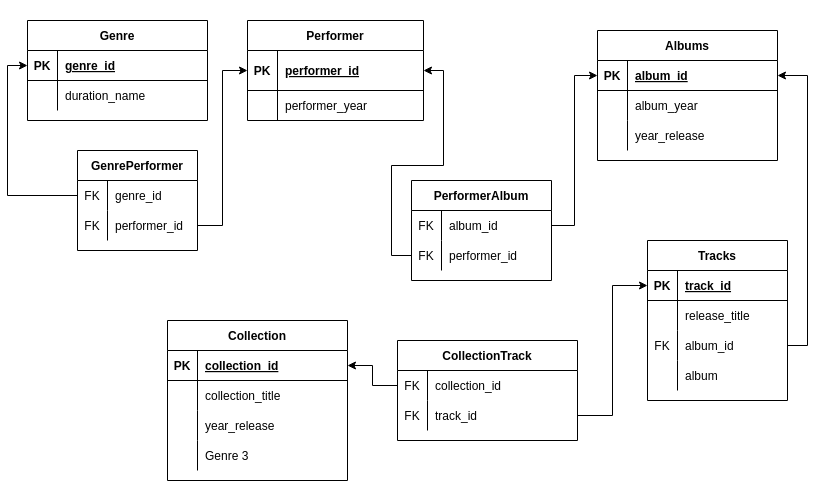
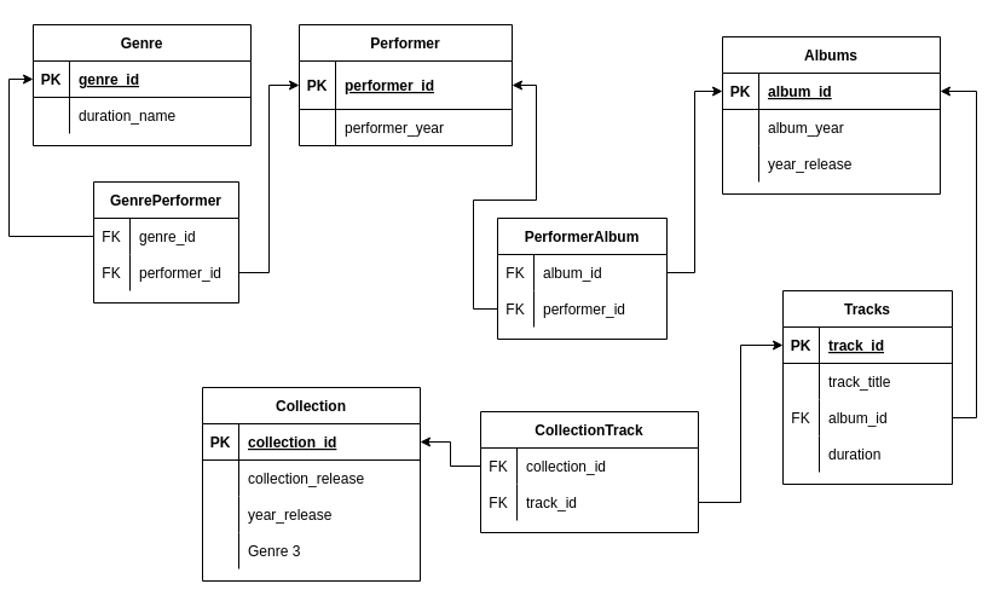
- <mxCell id="32" value="release_title" style="shape=partialRectangle;connectable=0;fillColor=none;top=0;left=0;bottom=0;right=0;align=left;spacingLeft=6;overflow=hidden;" parent="30" vertex="1"><mxGeometry x="30" width="110" height="30" as="geometry"><mxRectangle width="110" height="30" as="alternateBounds" /></mxGeometry></mxCell>
+ <mxCell id="32" value="track_title" style="shape=partialRectangle;connectable=0;fillColor=none;top=0;left=0;bottom=0;right=0;align=left;spacingLeft=6;overflow=hidden;" parent="30" vertex="1"><mxGeometry x="30" width="110" height="30" as="geometry"><mxRectangle width="110" height="30" as="alternateBounds" /></mxGeometry></mxCell>
- <mxCell id="38" value="album" style="shape=partialRectangle;connectable=0;fillColor=none;top=0;left=0;bottom=0;right=0;align=left;spacingLeft=6;overflow=hidden;" parent="36" vertex="1"><mxGeometry x="30" width="110" height="30" as="geometry"><mxRectangle width="110" height="30" as="alternateBounds" /></mxGeometry></mxCell>
+ <mxCell id="38" value="duration" style="shape=partialRectangle;connectable=0;fillColor=none;top=0;left=0;bottom=0;right=0;align=left;spacingLeft=6;overflow=hidden;" parent="36" vertex="1"><mxGeometry x="30" width="110" height="30" as="geometry"><mxRectangle width="110" height="30" as="alternateBounds" /></mxGeometry></mxCell>
- <mxCell id="64" value="collection_title" style="shape=partialRectangle;connectable=0;fillColor=none;top=0;left=0;bottom=0;right=0;align=left;spacingLeft=6;overflow=hidden;" vertex="1" parent="62"><mxGeometry x="30" width="150" height="30" as="geometry"><mxRectangle width="150" height="30" as="alternateBounds" /></mxGeometry></mxCell>
+ <mxCell id="64" value="collection_release" style="shape=partialRectangle;connectable=0;fillColor=none;top=0;left=0;bottom=0;right=0;align=left;spacingLeft=6;overflow=hidden;" vertex="1" parent="62"><mxGeometry x="30" width="150" height="30" as="geometry"><mxRectangle width="150" height="30" as="alternateBounds" /></mxGeometry></mxCell>
